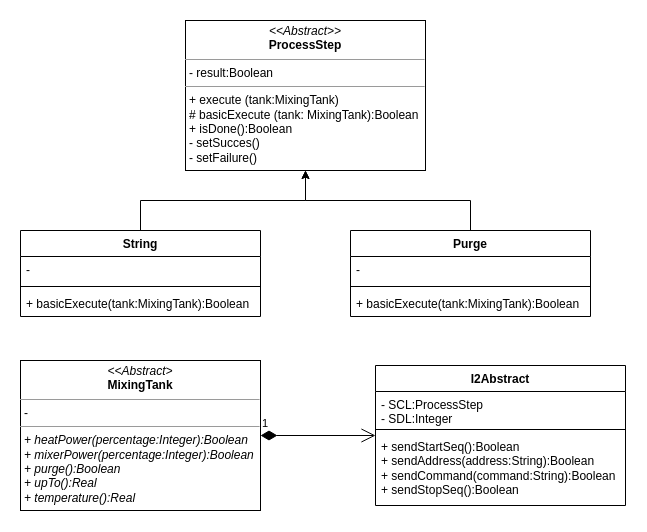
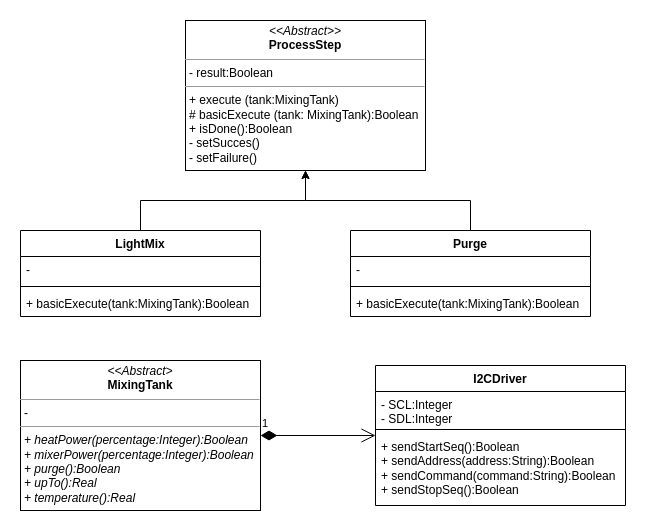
- <mxCell id="4" value="String" style="swimlane;fontStyle=1;align=center;verticalAlign=top;childLayout=stackLayout;horizontal=1;startSize=26;horizontalStack=0;resizeParent=1;resizeParentMax=0;resizeLast=0;collapsible=1;marginBottom=0;whiteSpace=wrap;html=1;" vertex="1" parent="1"><mxGeometry x="20" y="230" width="240" height="86" as="geometry" /></mxCell>
+ <mxCell id="4" value="LightMix" style="swimlane;fontStyle=1;align=center;verticalAlign=top;childLayout=stackLayout;horizontal=1;startSize=26;horizontalStack=0;resizeParent=1;resizeParentMax=0;resizeLast=0;collapsible=1;marginBottom=0;whiteSpace=wrap;html=1;" vertex="1" parent="1"><mxGeometry x="20" y="230" width="240" height="86" as="geometry" /></mxCell>
- <mxCell id="14" value="I2Abstract" style="swimlane;fontStyle=1;align=center;verticalAlign=top;childLayout=stackLayout;horizontal=1;startSize=26;horizontalStack=0;resizeParent=1;resizeParentMax=0;resizeLast=0;collapsible=1;marginBottom=0;whiteSpace=wrap;html=1;" vertex="1" parent="1"><mxGeometry x="375" y="365" width="250" height="140" as="geometry" /></mxCell>
+ <mxCell id="14" value="I2CDriver" style="swimlane;fontStyle=1;align=center;verticalAlign=top;childLayout=stackLayout;horizontal=1;startSize=26;horizontalStack=0;resizeParent=1;resizeParentMax=0;resizeLast=0;collapsible=1;marginBottom=0;whiteSpace=wrap;html=1;" vertex="1" parent="1"><mxGeometry x="375" y="365" width="250" height="140" as="geometry" /></mxCell>
- <mxCell id="15" value="- SCL:ProcessStep&lt;br&gt;- SDL:Integer" style="text;strokeColor=none;fillColor=none;align=left;verticalAlign=top;spacingLeft=4;spacingRight=4;overflow=hidden;rotatable=0;points=[[0,0.5],[1,0.5]];portConstraint=eastwest;whiteSpace=wrap;html=1;" vertex="1" parent="14"><mxGeometry y="26" width="250" height="34" as="geometry" /></mxCell>
+ <mxCell id="15" value="- SCL:Integer&lt;br&gt;- SDL:Integer" style="text;strokeColor=none;fillColor=none;align=left;verticalAlign=top;spacingLeft=4;spacingRight=4;overflow=hidden;rotatable=0;points=[[0,0.5],[1,0.5]];portConstraint=eastwest;whiteSpace=wrap;html=1;" vertex="1" parent="14"><mxGeometry y="26" width="250" height="34" as="geometry" /></mxCell>
